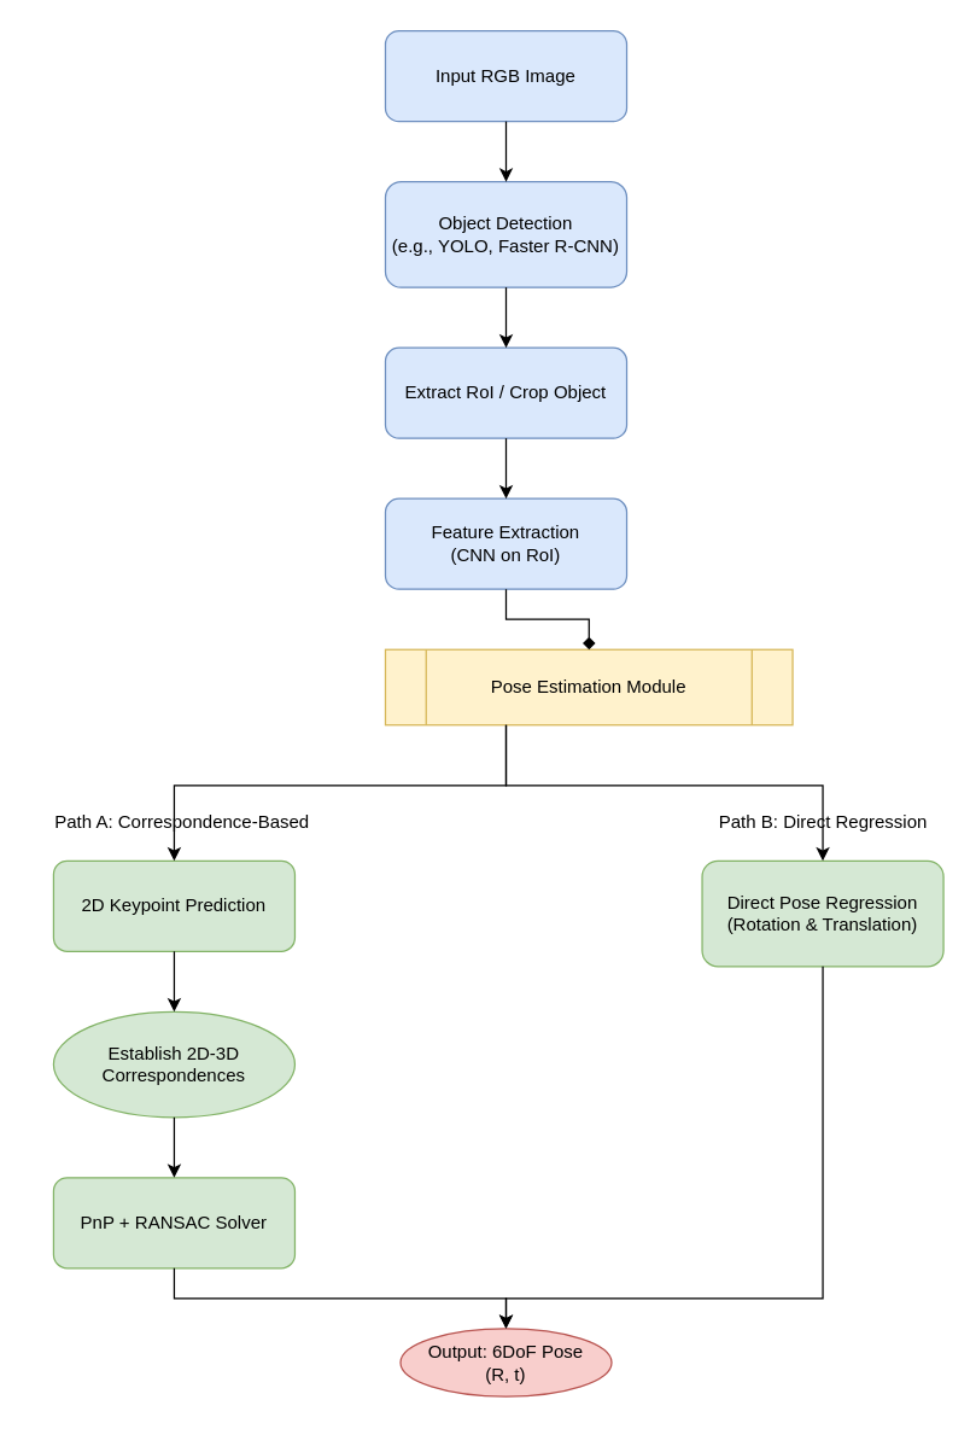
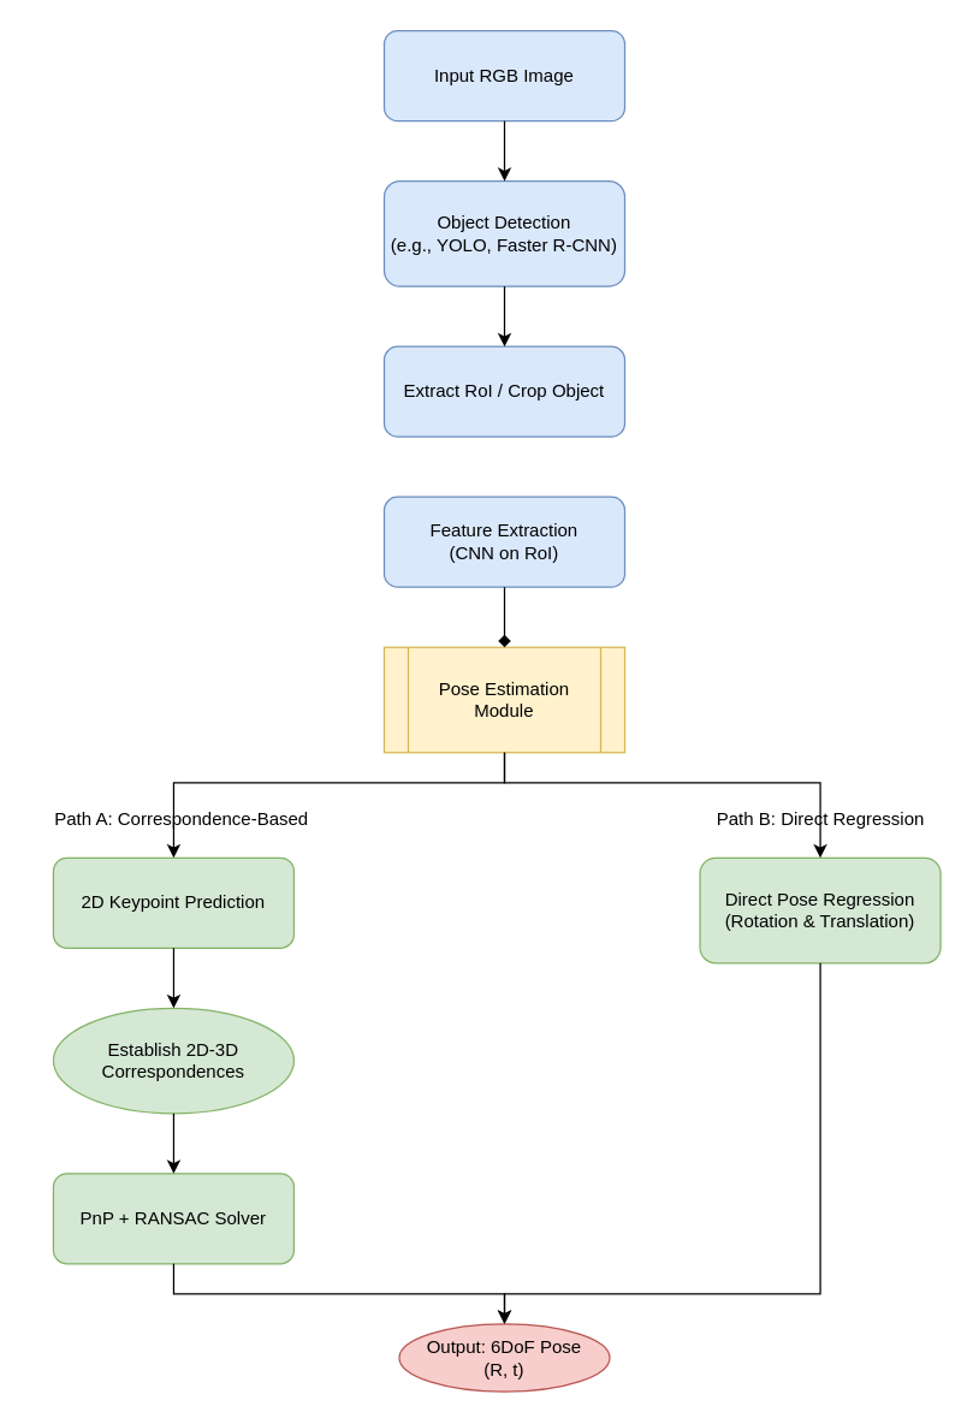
- <mxCell id="16" style="edgeStyle=orthogonalEdgeStyle;rounded=0;orthogonalLoop=1;jettySize=auto;html=1;entryX=0.5;entryY=0;entryDx=0;entryDy=0;" edge="1" parent="1" source="4" target="5"><mxGeometry relative="1" as="geometry" /></mxCell>
- <mxCell id="6" value="Pose Estimation Module" style="shape=process;whiteSpace=wrap;html=1;backgroundOutline=1;fillColor=#fff2cc;strokeColor=#d6b656;" vertex="1" parent="1"><mxGeometry x="255" y="430" width="270" height="50" as="geometry" /></mxCell>
+ <mxCell id="6" value="Pose Estimation Module" style="shape=process;whiteSpace=wrap;html=1;backgroundOutline=1;fillColor=#fff2cc;strokeColor=#d6b656;" vertex="1" parent="1"><mxGeometry x="255" y="430" width="160" height="70" as="geometry" /></mxCell>
